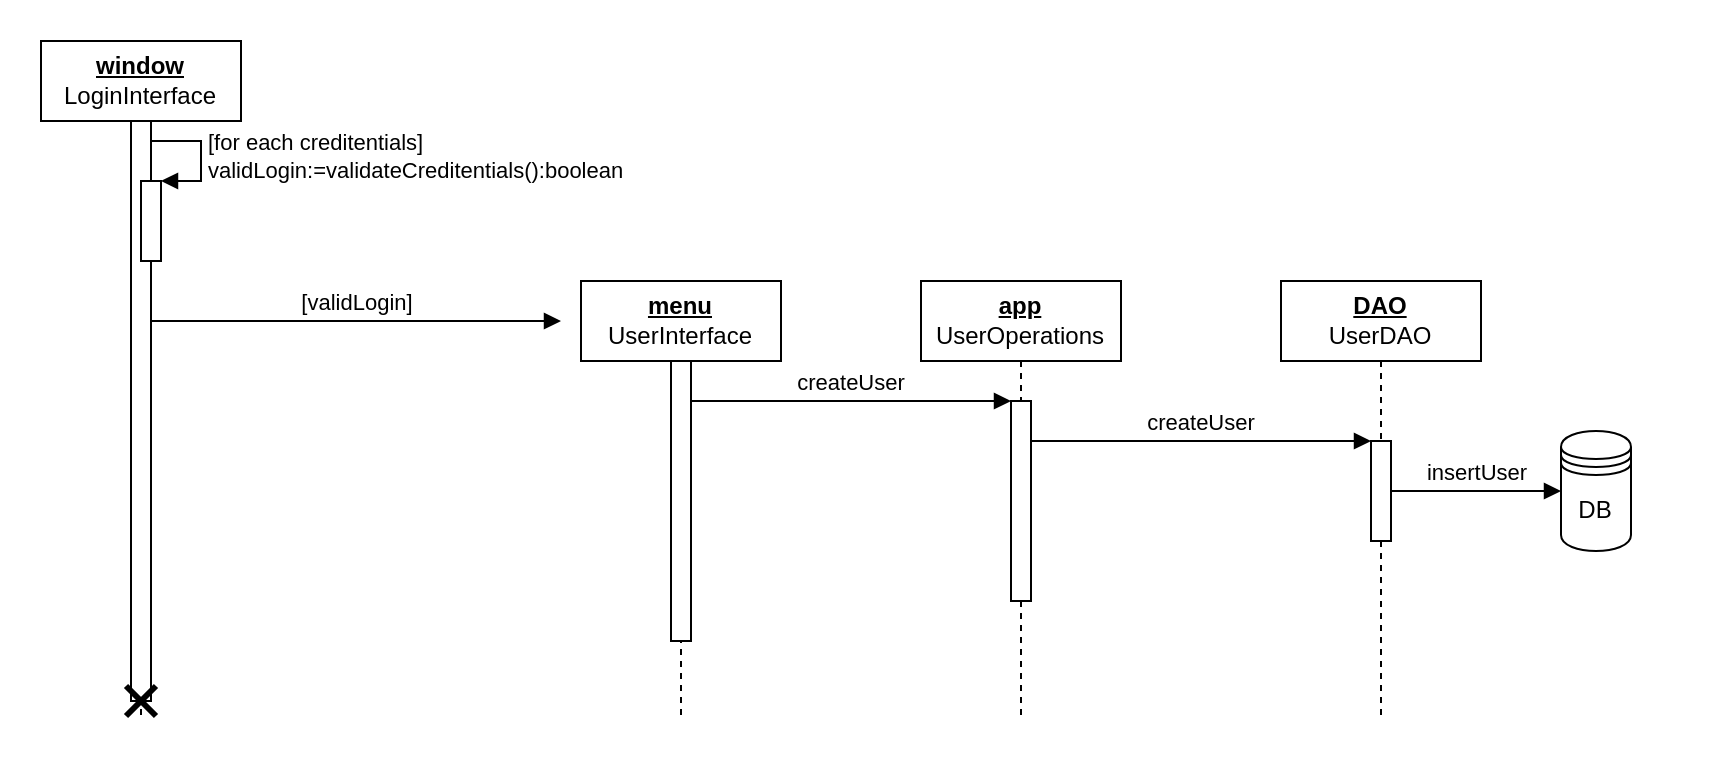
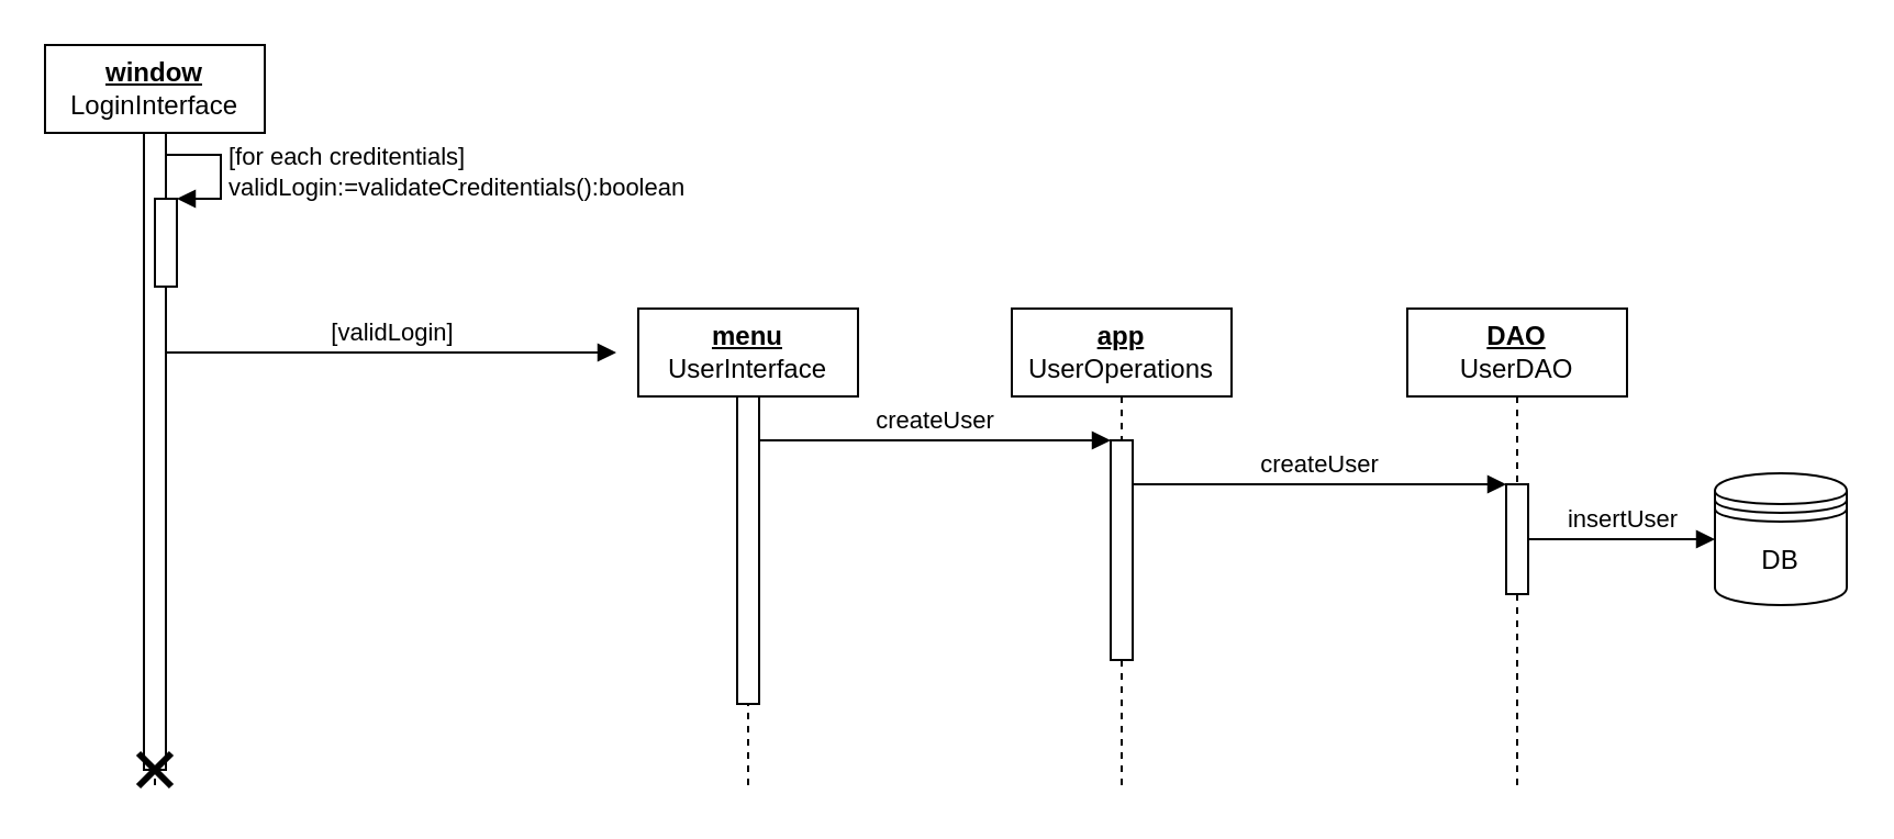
- <mxCell id="15" value="DB" style="shape=datastore;whiteSpace=wrap;html=1;" parent="1" vertex="1"><mxGeometry x="780" y="215" width="35" height="60" as="geometry" /></mxCell>
+ <mxCell id="15" value="DB" style="shape=datastore;whiteSpace=wrap;html=1;" parent="1" vertex="1"><mxGeometry x="780" y="215" width="60" height="60" as="geometry" /></mxCell>
